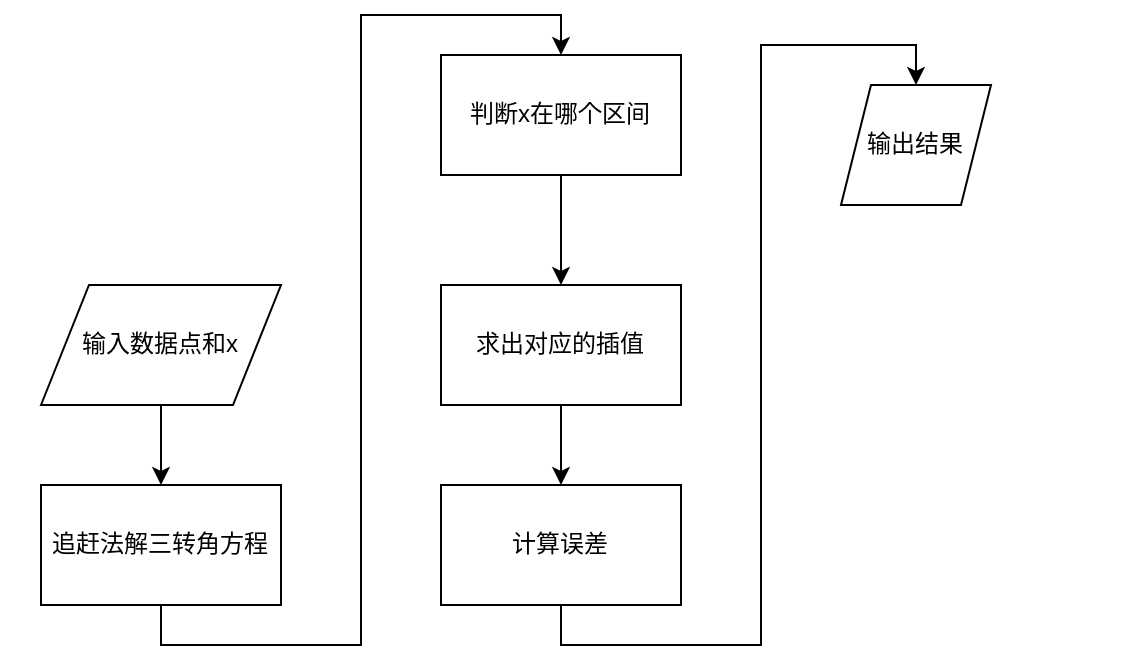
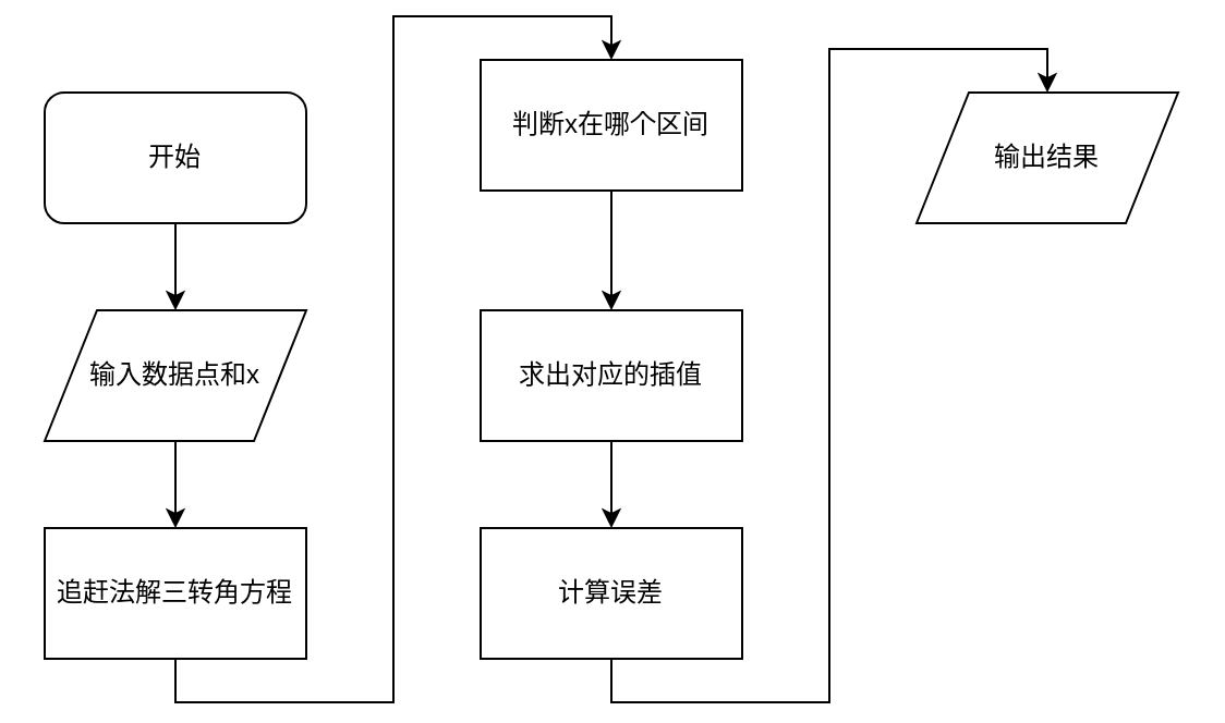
+ <mxCell id="3" value="开始" style="rounded=1;whiteSpace=wrap;html=1;" vertex="1" parent="1"><mxGeometry x="20" y="35" width="120" height="60" as="geometry" /></mxCell>
- <mxCell id="10" value="输出结果" style="shape=parallelogram;perimeter=parallelogramPerimeter;whiteSpace=wrap;html=1;" vertex="1" parent="1"><mxGeometry x="420" y="35" width="75" height="60" as="geometry" /></mxCell>
+ <mxCell id="10" value="输出结果" style="shape=parallelogram;perimeter=parallelogramPerimeter;whiteSpace=wrap;html=1;" vertex="1" parent="1"><mxGeometry x="420" y="35" width="120" height="60" as="geometry" /></mxCell>
+ <mxCell id="2" style="edgeStyle=orthogonalEdgeStyle;rounded=0;orthogonalLoop=1;jettySize=auto;html=1;exitX=0.5;exitY=1;exitDx=0;exitDy=0;entryX=0.5;entryY=0;entryDx=0;entryDy=0;" edge="1" parent="1" source="3" target="5"><mxGeometry relative="1" as="geometry" /></mxCell>
